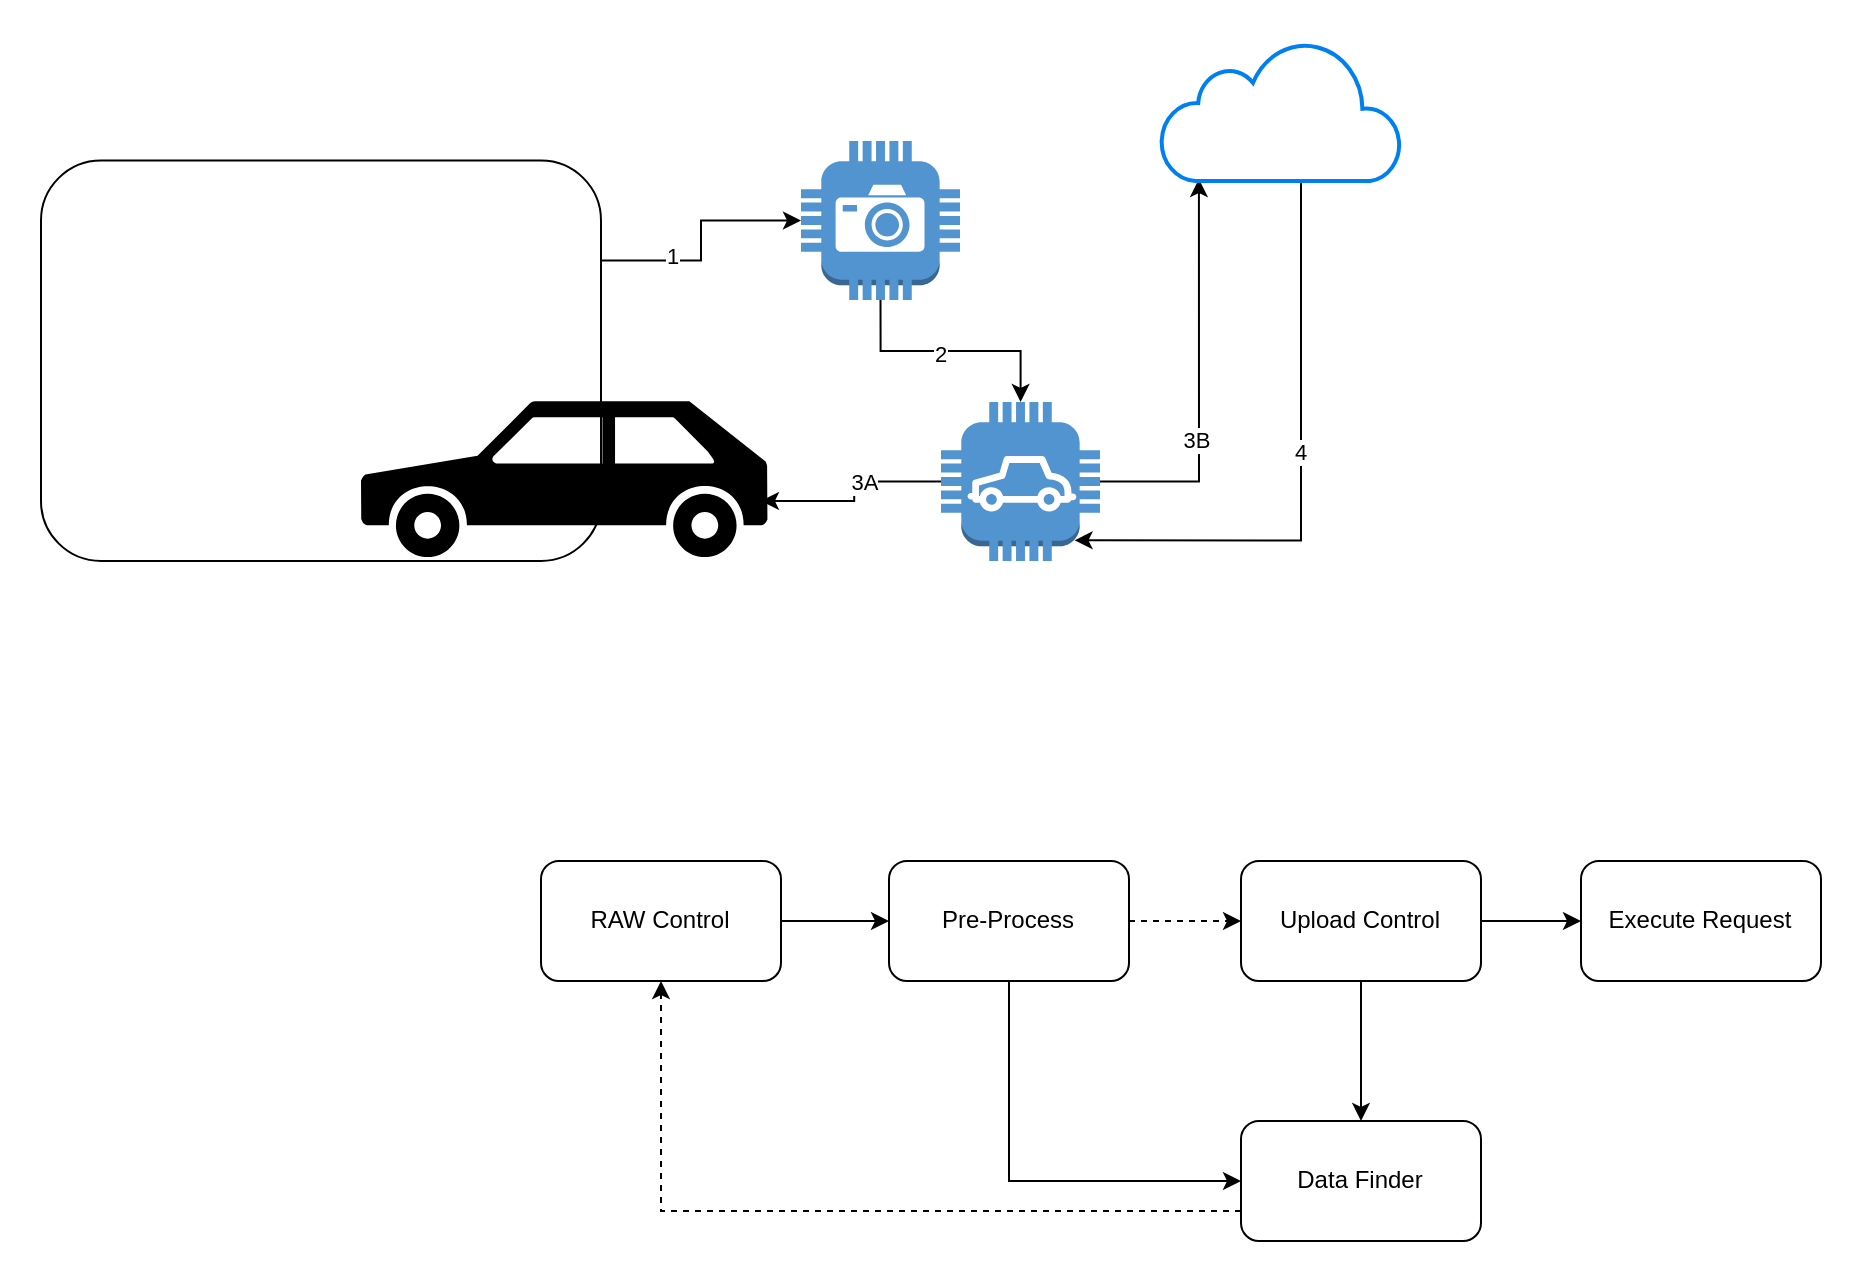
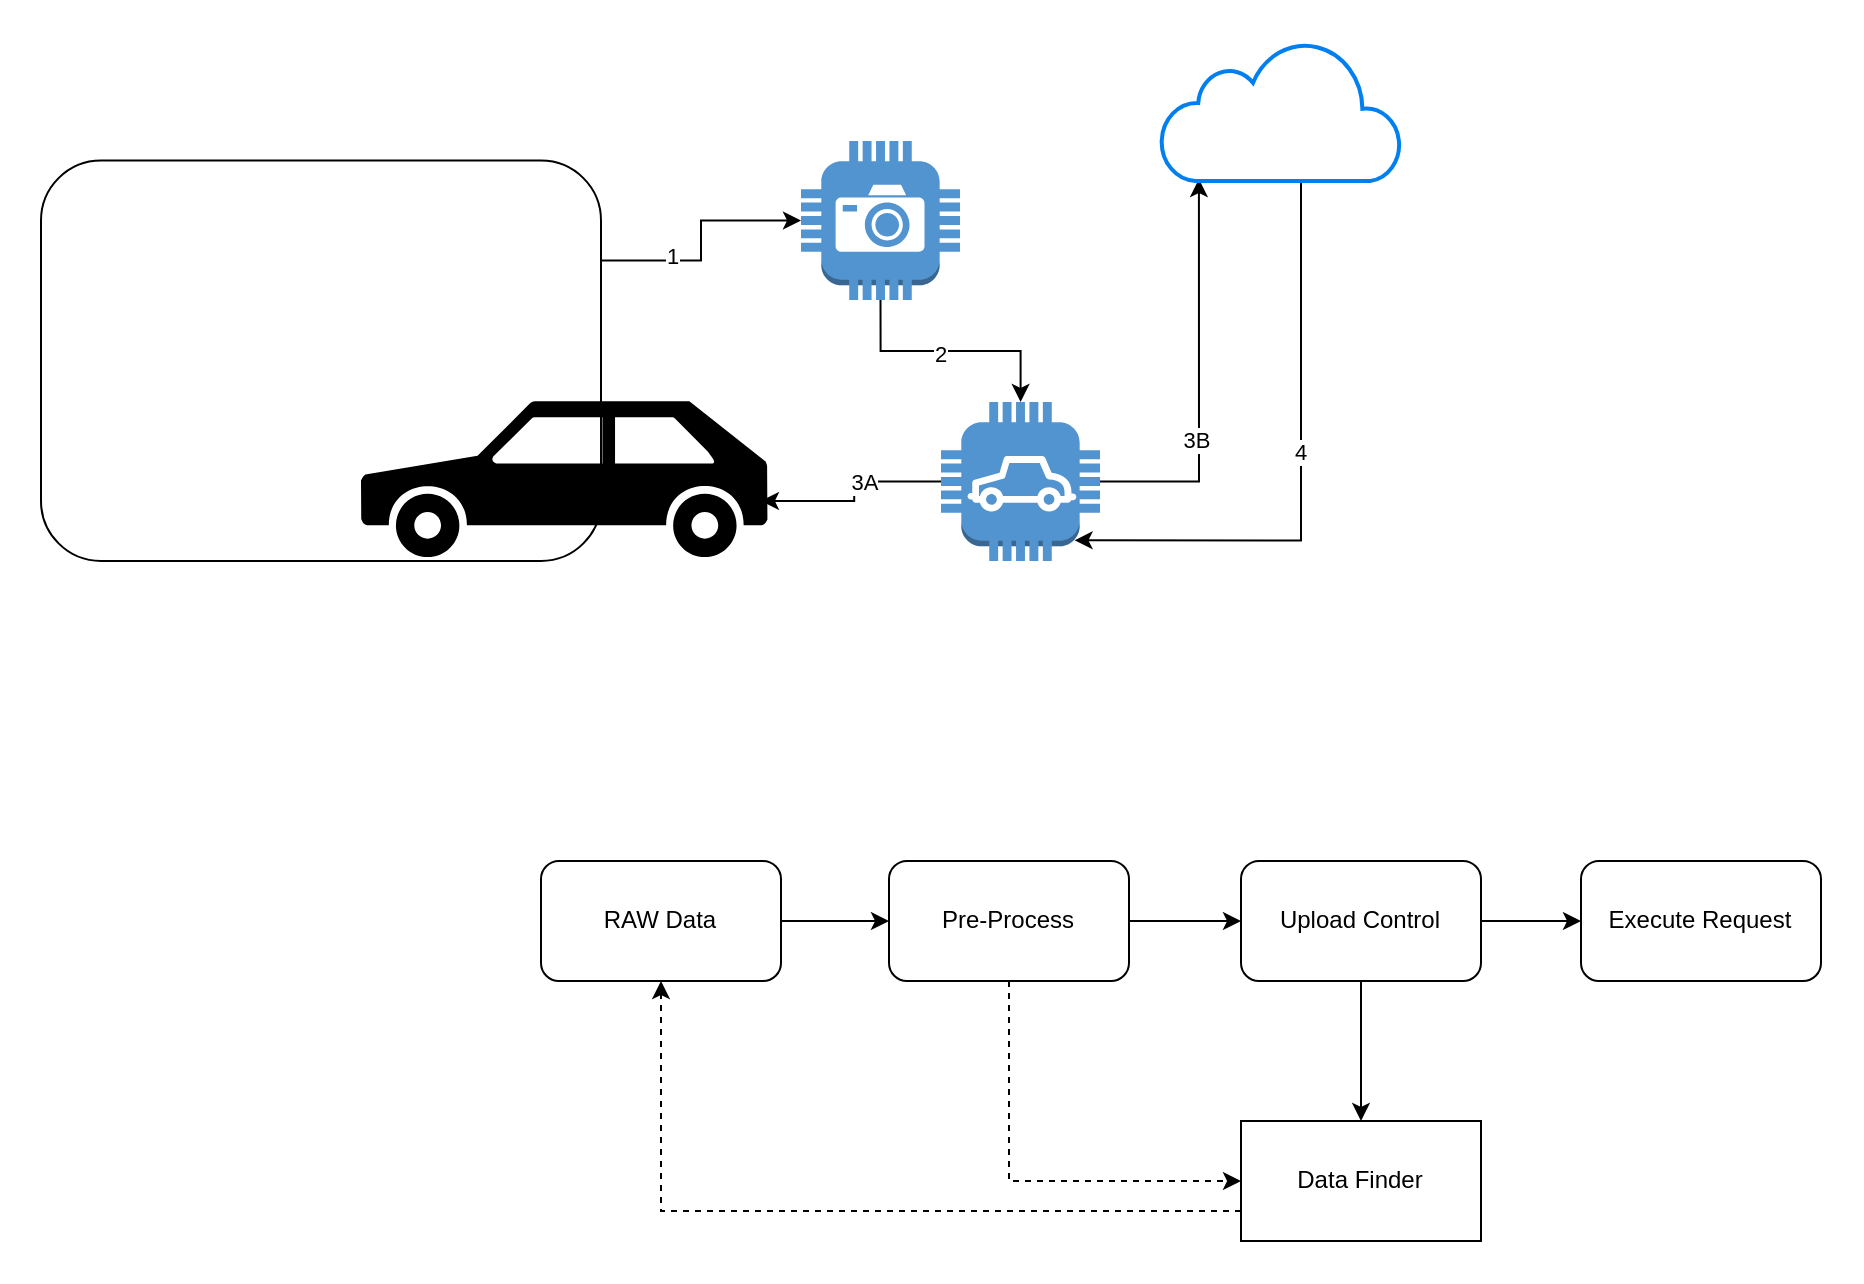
- <mxCell id="18" value="RAW Control" style="rounded=1;whiteSpace=wrap;html=1;" vertex="1" parent="1"><mxGeometry x="270" y="430" width="120" height="60" as="geometry" /></mxCell>
+ <mxCell id="18" value="RAW Data" style="rounded=1;whiteSpace=wrap;html=1;" vertex="1" parent="1"><mxGeometry x="270" y="430" width="120" height="60" as="geometry" /></mxCell>
- <mxCell id="19" style="edgeStyle=orthogonalEdgeStyle;rounded=0;orthogonalLoop=1;jettySize=auto;html=1;exitX=1;exitY=0.5;exitDx=0;exitDy=0;dashed=1;" edge="1" parent="1" source="21" target="24"><mxGeometry relative="1" as="geometry" /></mxCell>
+ <mxCell id="19" style="edgeStyle=orthogonalEdgeStyle;rounded=0;orthogonalLoop=1;jettySize=auto;html=1;exitX=1;exitY=0.5;exitDx=0;exitDy=0;" edge="1" parent="1" source="21" target="24"><mxGeometry relative="1" as="geometry" /></mxCell>
- <mxCell id="20" style="edgeStyle=orthogonalEdgeStyle;rounded=0;orthogonalLoop=1;jettySize=auto;html=1;exitX=0.5;exitY=1;exitDx=0;exitDy=0;entryX=0;entryY=0.5;entryDx=0;entryDy=0;" edge="1" parent="1" source="21" target="27"><mxGeometry relative="1" as="geometry" /></mxCell>
+ <mxCell id="20" style="edgeStyle=orthogonalEdgeStyle;rounded=0;orthogonalLoop=1;jettySize=auto;html=1;exitX=0.5;exitY=1;exitDx=0;exitDy=0;entryX=0;entryY=0.5;entryDx=0;entryDy=0;dashed=1;" edge="1" parent="1" source="21" target="27"><mxGeometry relative="1" as="geometry" /></mxCell>
- <mxCell id="27" value="Data Finder" style="rounded=1;whiteSpace=wrap;html=1;" vertex="1" parent="1"><mxGeometry x="620" y="560" width="120" height="60" as="geometry" /></mxCell>
+ <mxCell id="27" value="Data Finder" style="whiteSpace=wrap;html=1;rounded=0;" vertex="1" parent="1"><mxGeometry x="620" y="560" width="120" height="60" as="geometry" /></mxCell>
